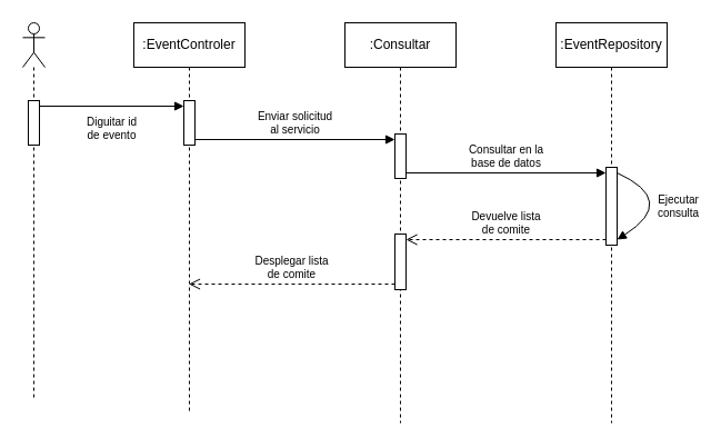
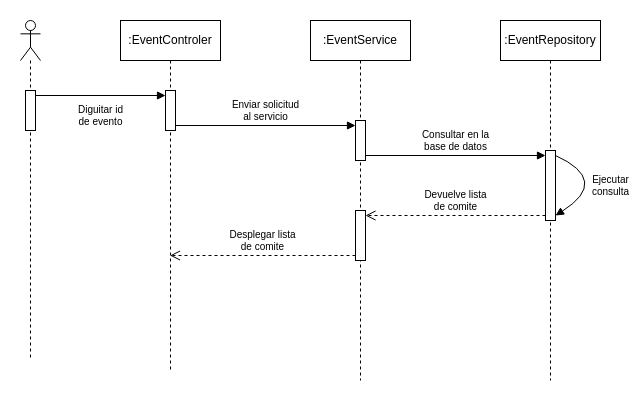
- <mxCell id="4" value=":Consultar" style="shape=umlLifeline;perimeter=lifelinePerimeter;whiteSpace=wrap;html=1;container=1;dropTarget=0;collapsible=0;recursiveResize=0;outlineConnect=0;portConstraint=eastwest;newEdgeStyle={&quot;curved&quot;:0,&quot;rounded&quot;:0};" vertex="1" parent="1"><mxGeometry x="310" y="20" width="100" height="360" as="geometry" /></mxCell>
+ <mxCell id="4" value=":EventService" style="shape=umlLifeline;perimeter=lifelinePerimeter;whiteSpace=wrap;html=1;container=1;dropTarget=0;collapsible=0;recursiveResize=0;outlineConnect=0;portConstraint=eastwest;newEdgeStyle={&quot;curved&quot;:0,&quot;rounded&quot;:0};" vertex="1" parent="1"><mxGeometry x="310" y="20" width="100" height="360" as="geometry" /></mxCell>
